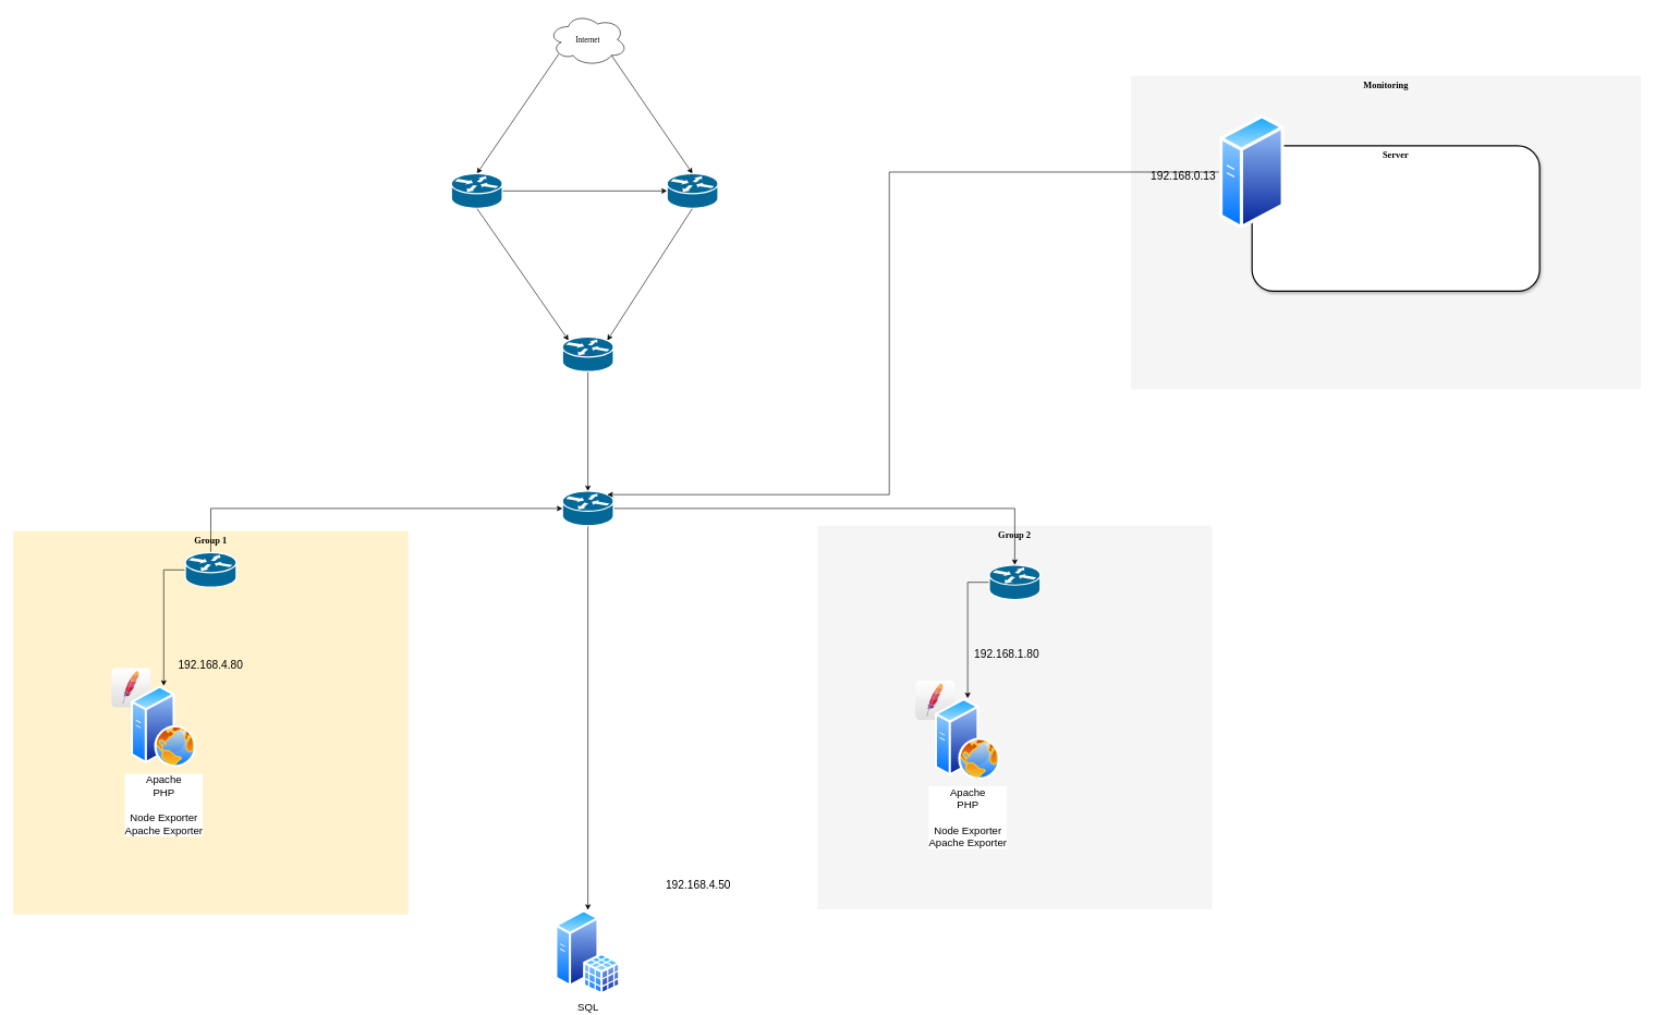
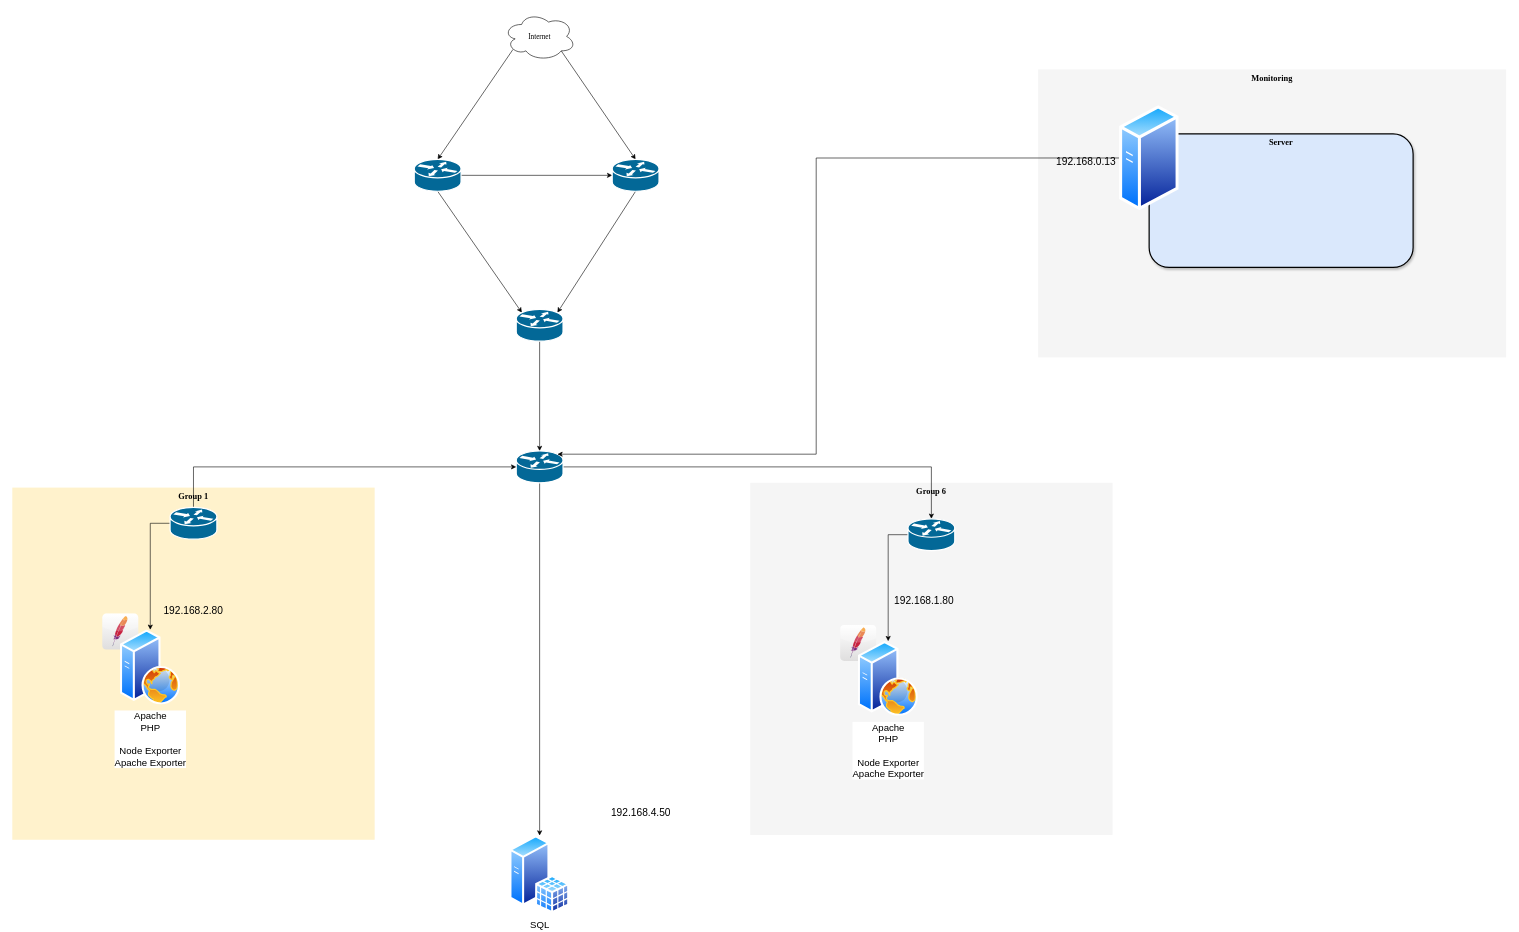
- <mxCell id="37" value="Server" style="whiteSpace=wrap;html=1;rounded=1;shadow=1;comic=0;strokeWidth=2;fontFamily=Verdana;fontSize=14;verticalAlign=top;fontStyle=1;sketch=0;glass=0;fillColor=#FFFFFF;" parent="1" vertex="1"><mxGeometry x="1915" y="222.5" width="440" height="222.5" as="geometry" /></mxCell>
+ <mxCell id="37" value="Server" style="whiteSpace=wrap;html=1;rounded=1;shadow=1;comic=0;strokeWidth=2;fontFamily=Verdana;fontSize=14;verticalAlign=top;fontStyle=1;sketch=0;glass=0;fillColor=#dae8fc;" parent="1" vertex="1"><mxGeometry x="1915" y="222.5" width="440" height="222.5" as="geometry" /></mxCell>
- <mxCell id="2" value="Group 2" style="whiteSpace=wrap;html=1;rounded=0;shadow=0;comic=0;strokeWidth=1;fontFamily=Verdana;fontSize=14;fillColor=#f5f5f5;strokeColor=none;fontStyle=1;verticalAlign=top;" parent="1" vertex="1"><mxGeometry x="1250" y="804" width="604" height="587" as="geometry" /></mxCell>
+ <mxCell id="2" value="Group 6" style="whiteSpace=wrap;html=1;rounded=0;shadow=0;comic=0;strokeWidth=1;fontFamily=Verdana;fontSize=14;fillColor=#f5f5f5;strokeColor=none;fontStyle=1;verticalAlign=top;" parent="1" vertex="1"><mxGeometry x="1250" y="804" width="604" height="587" as="geometry" /></mxCell>
- <mxCell id="47" value="192.168.4.80" style="text;html=1;strokeColor=none;fillColor=none;align=center;verticalAlign=middle;whiteSpace=wrap;rounded=0;fontSize=17;" vertex="1" parent="1"><mxGeometry x="302" y="1009" width="40" height="20" as="geometry" /></mxCell>
+ <mxCell id="47" value="192.168.2.80" style="text;html=1;strokeColor=none;fillColor=none;align=center;verticalAlign=middle;whiteSpace=wrap;rounded=0;fontSize=17;" vertex="1" parent="1"><mxGeometry x="302" y="1009" width="40" height="20" as="geometry" /></mxCell>
